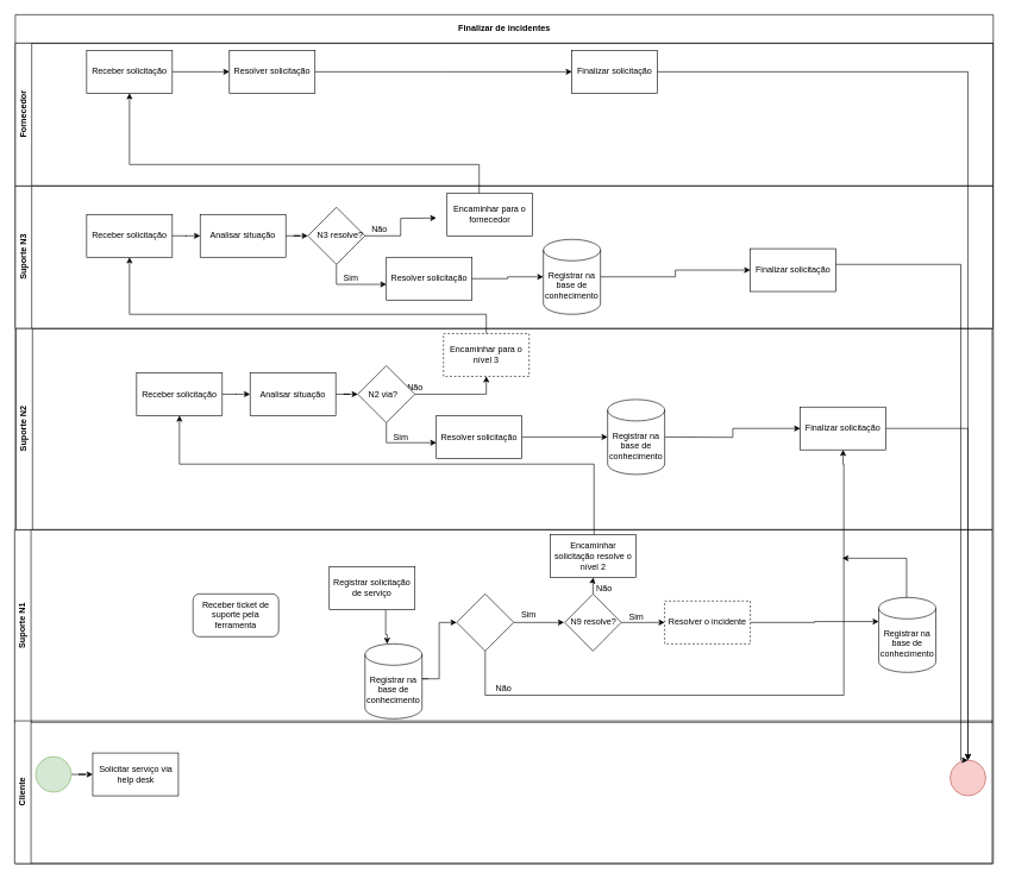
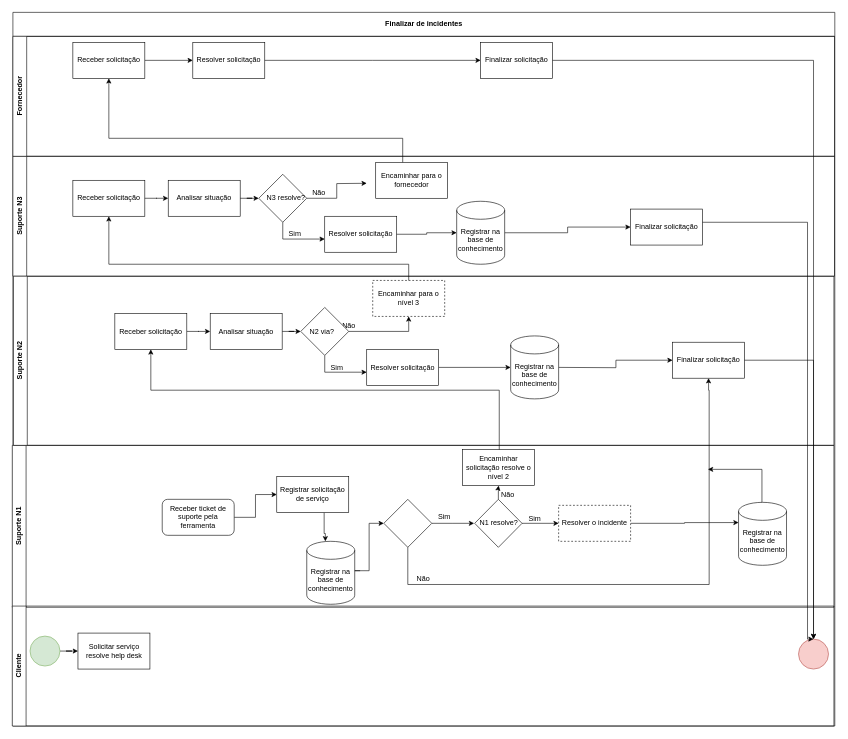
+ <mxCell id="27" value="" style="edgeStyle=orthogonalEdgeStyle;rounded=0;orthogonalLoop=1;jettySize=auto;html=1;" parent="26" source="28" target="30" edge="1"><mxGeometry relative="1" as="geometry" /></mxCell>
- <mxCell id="39" value="N9 resolve?" style="text;html=1;align=center;verticalAlign=middle;resizable=0;points=[];autosize=1;strokeColor=none;fillColor=none;" parent="26" vertex="1"><mxGeometry x="766" y="115" width="90" height="30" as="geometry" /></mxCell>
+ <mxCell id="39" value="N1 resolve?" style="text;html=1;align=center;verticalAlign=middle;resizable=0;points=[];autosize=1;strokeColor=none;fillColor=none;" parent="26" vertex="1"><mxGeometry x="766" y="115" width="90" height="30" as="geometry" /></mxCell>
- <mxCell id="69" value="Solicitar serviço via help desk" style="rounded=0;whiteSpace=wrap;html=1;" parent="66" vertex="1"><mxGeometry x="109.5" y="45" width="120" height="60" as="geometry" /></mxCell>
+ <mxCell id="69" value="Solicitar serviço resolve help desk" style="rounded=0;whiteSpace=wrap;html=1;" parent="66" vertex="1"><mxGeometry x="109.5" y="45" width="120" height="60" as="geometry" /></mxCell>
